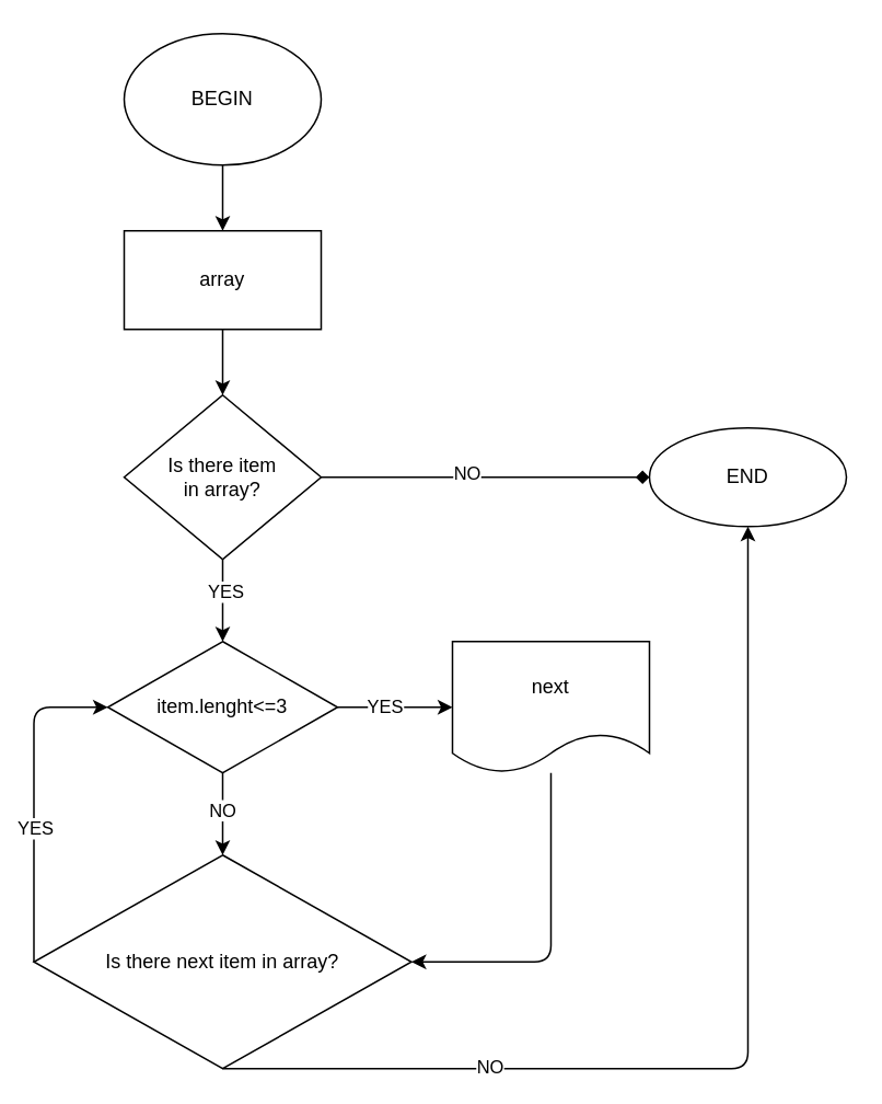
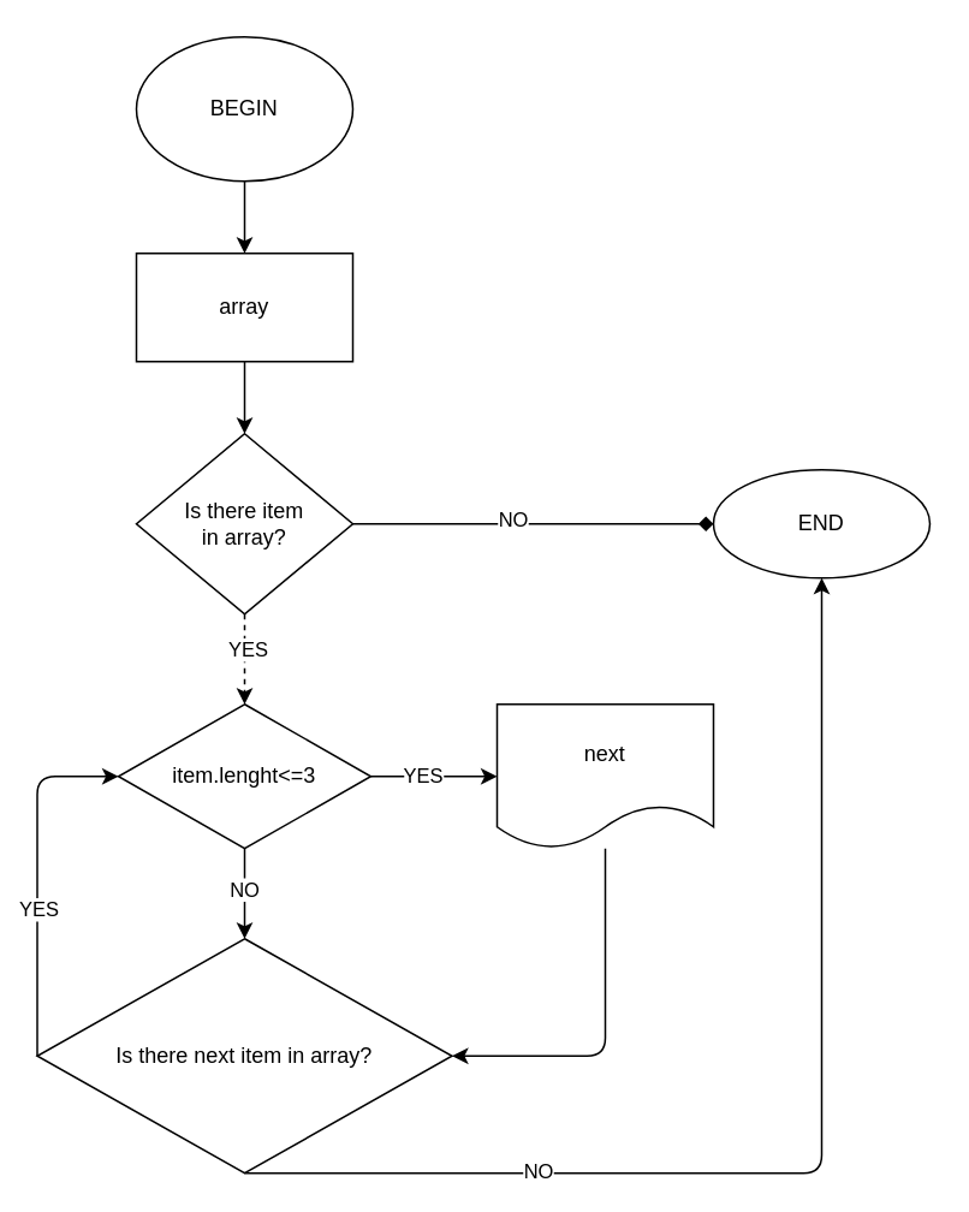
- <mxCell id="6" value="" style="edgeStyle=orthogonalEdgeStyle;rounded=0;orthogonalLoop=1;jettySize=auto;html=1;" parent="1" source="10" target="15" edge="1"><mxGeometry relative="1" as="geometry" /></mxCell>
+ <mxCell id="6" value="" style="edgeStyle=orthogonalEdgeStyle;rounded=0;orthogonalLoop=1;jettySize=auto;html=1;dashed=1;" parent="1" source="10" target="15" edge="1"><mxGeometry relative="1" as="geometry" /></mxCell>
